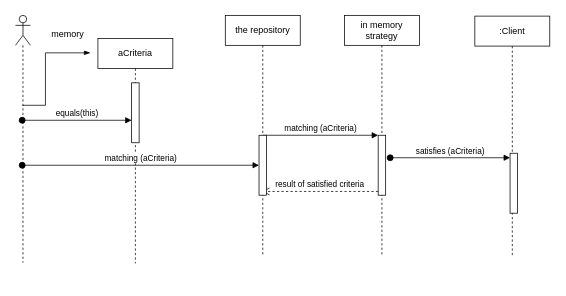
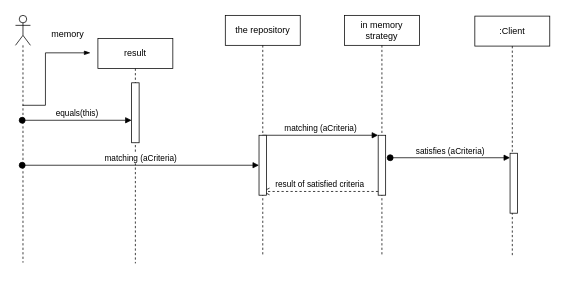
- <mxCell id="8" value="aCriteria" style="shape=umlLifeline;perimeter=lifelinePerimeter;whiteSpace=wrap;html=1;container=1;collapsible=0;recursiveResize=0;outlineConnect=0;" vertex="1" parent="1"><mxGeometry x="130" y="51" width="100" height="300" as="geometry" /></mxCell>
+ <mxCell id="8" value="result" style="shape=umlLifeline;perimeter=lifelinePerimeter;whiteSpace=wrap;html=1;container=1;collapsible=0;recursiveResize=0;outlineConnect=0;" vertex="1" parent="1"><mxGeometry x="130" y="51" width="100" height="300" as="geometry" /></mxCell>
